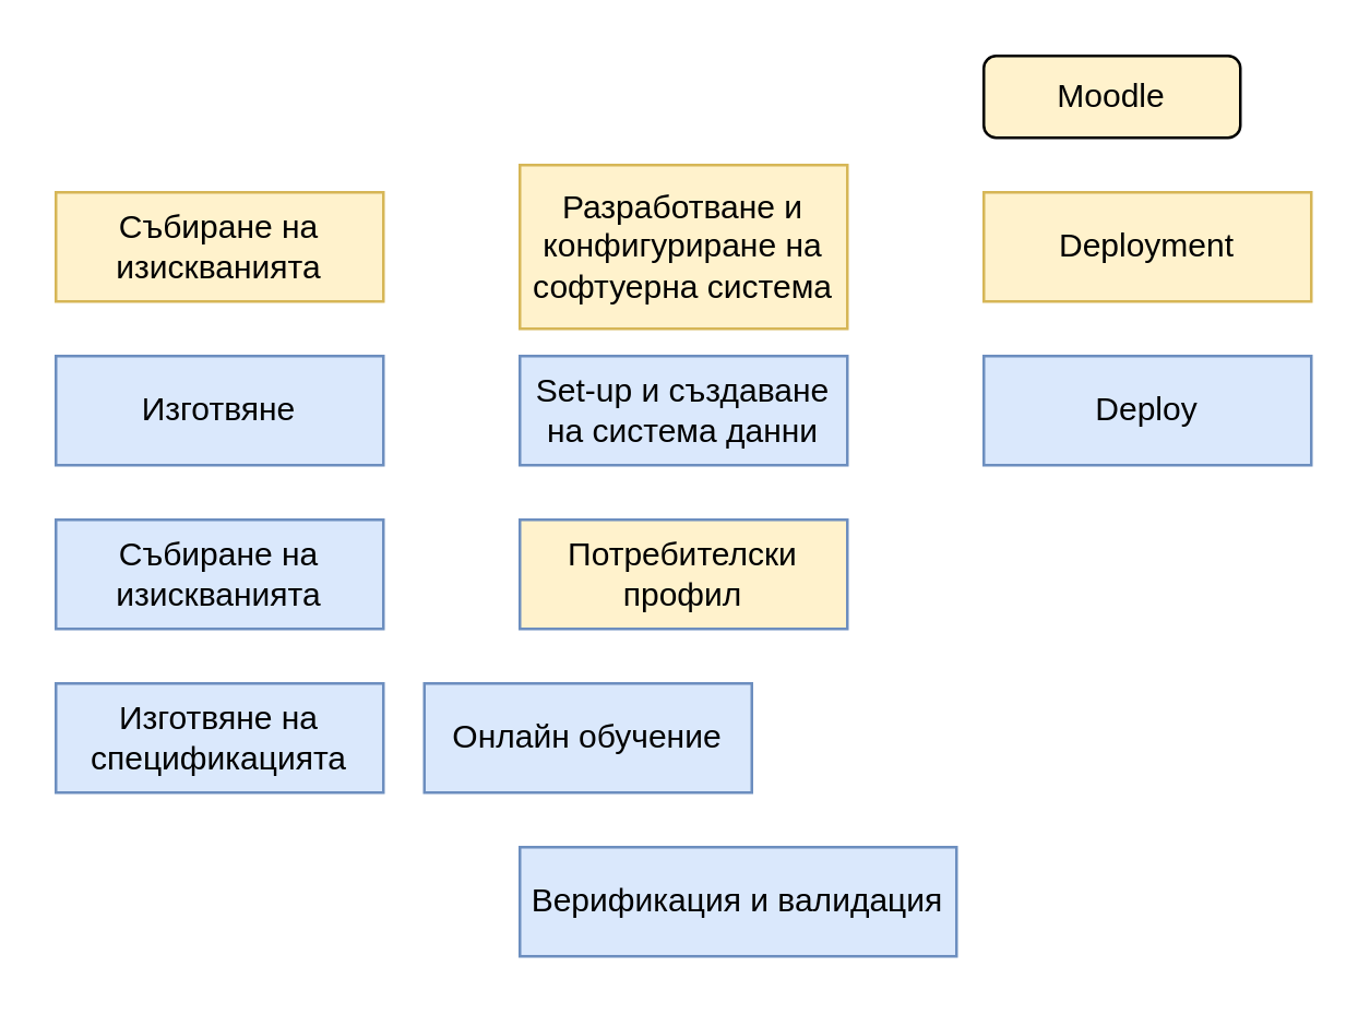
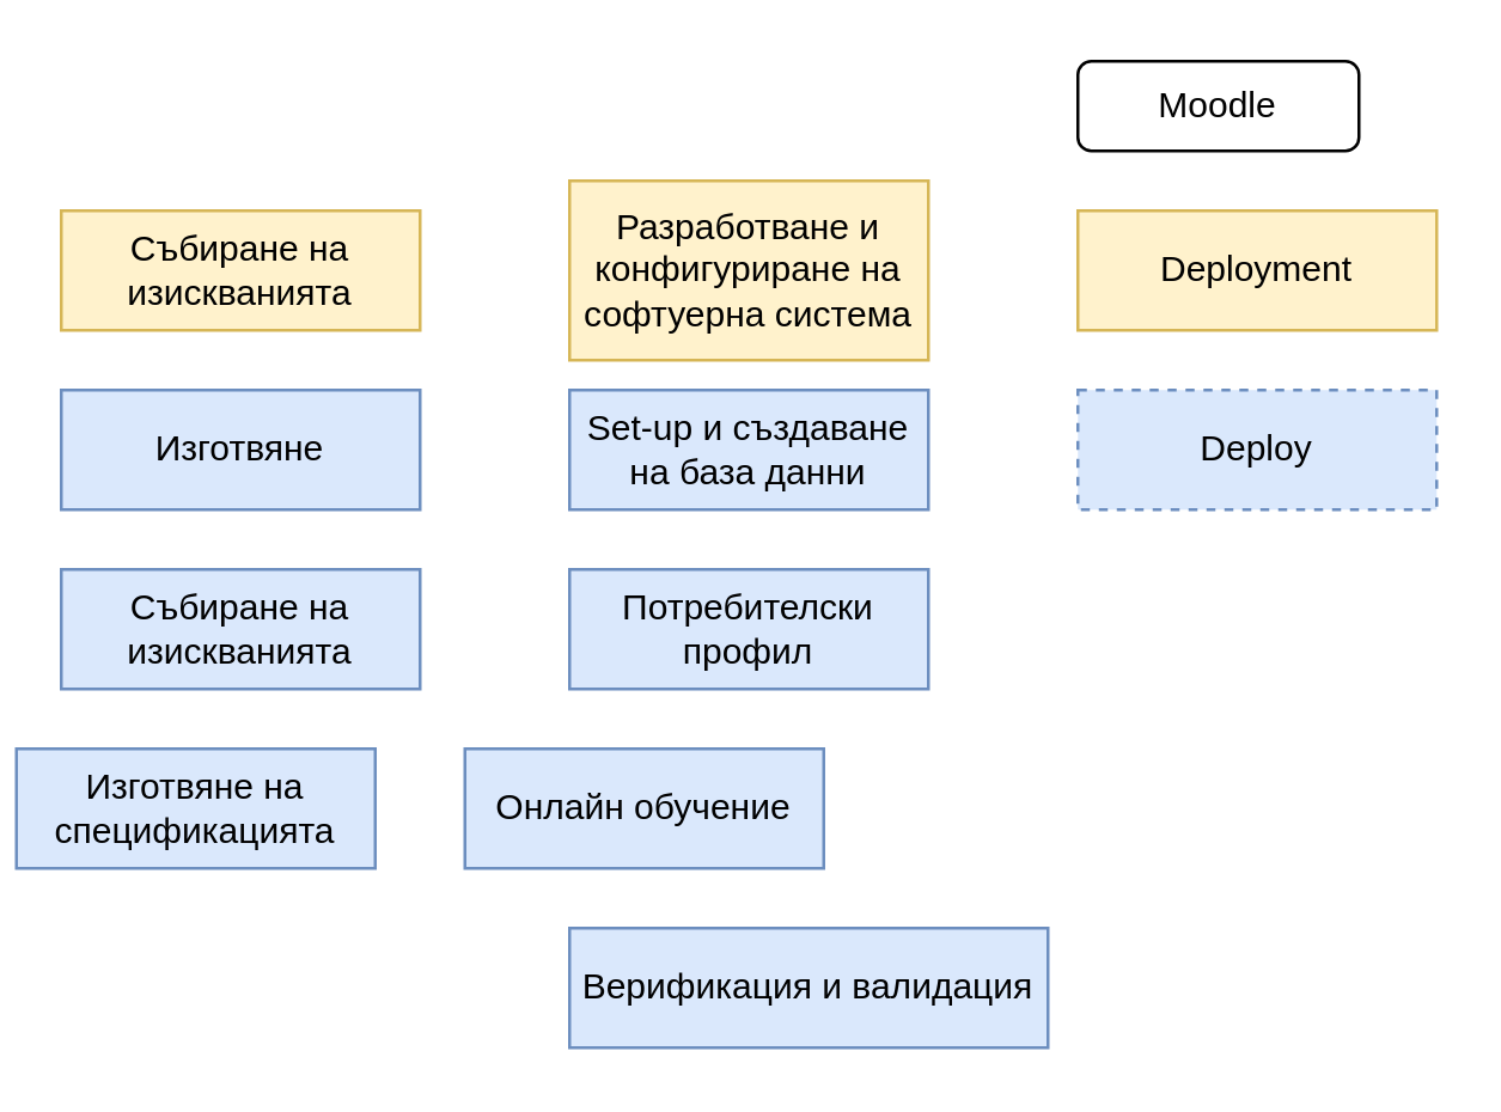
- <mxCell id="2" value="Moodle" style="rounded=1;whiteSpace=wrap;html=1;fillColor=#fff2cc;" vertex="1" parent="1"><mxGeometry x="360" y="20" width="94" height="30" as="geometry" /></mxCell>
+ <mxCell id="2" value="Moodle" style="rounded=1;whiteSpace=wrap;html=1;" vertex="1" parent="1"><mxGeometry x="360" y="20" width="94" height="30" as="geometry" /></mxCell>
- <mxCell id="8" value="Set-up и създаване на система данни" style="rounded=0;whiteSpace=wrap;html=1;fillColor=#dae8fc;strokeColor=#6c8ebf;" vertex="1" parent="1"><mxGeometry x="190" y="130" width="120" height="40" as="geometry" /></mxCell>
+ <mxCell id="8" value="Set-up и създаване на база данни" style="rounded=0;whiteSpace=wrap;html=1;fillColor=#dae8fc;strokeColor=#6c8ebf;" vertex="1" parent="1"><mxGeometry x="190" y="130" width="120" height="40" as="geometry" /></mxCell>
- <mxCell id="13" value="Deploy" style="rounded=0;whiteSpace=wrap;html=1;fillColor=#dae8fc;strokeColor=#6c8ebf;" vertex="1" parent="1"><mxGeometry x="360" y="130" width="120" height="40" as="geometry" /></mxCell>
+ <mxCell id="13" value="Deploy" style="rounded=0;whiteSpace=wrap;html=1;fillColor=#dae8fc;strokeColor=#6c8ebf;dashed=1;" vertex="1" parent="1"><mxGeometry x="360" y="130" width="120" height="40" as="geometry" /></mxCell>
- <mxCell id="11" value="Потребителски профил" style="rounded=0;whiteSpace=wrap;html=1;fillColor=#fff2cc;strokeColor=#6c8ebf;" vertex="1" parent="1"><mxGeometry x="190" y="190" width="120" height="40" as="geometry" /></mxCell>
+ <mxCell id="11" value="Потребителски профил" style="rounded=0;whiteSpace=wrap;html=1;fillColor=#dae8fc;strokeColor=#6c8ebf;" vertex="1" parent="1"><mxGeometry x="190" y="190" width="120" height="40" as="geometry" /></mxCell>
- <mxCell id="4" value="Изготвяне на спецификацията" style="rounded=0;whiteSpace=wrap;html=1;fillColor=#dae8fc;strokeColor=#6c8ebf;" vertex="1" parent="1"><mxGeometry x="20" y="250" width="120" height="40" as="geometry" /></mxCell>
+ <mxCell id="4" value="Изготвяне на спецификацията" style="rounded=0;whiteSpace=wrap;html=1;fillColor=#dae8fc;strokeColor=#6c8ebf;" vertex="1" parent="1"><mxGeometry x="5" y="250" width="120" height="40" as="geometry" /></mxCell>
